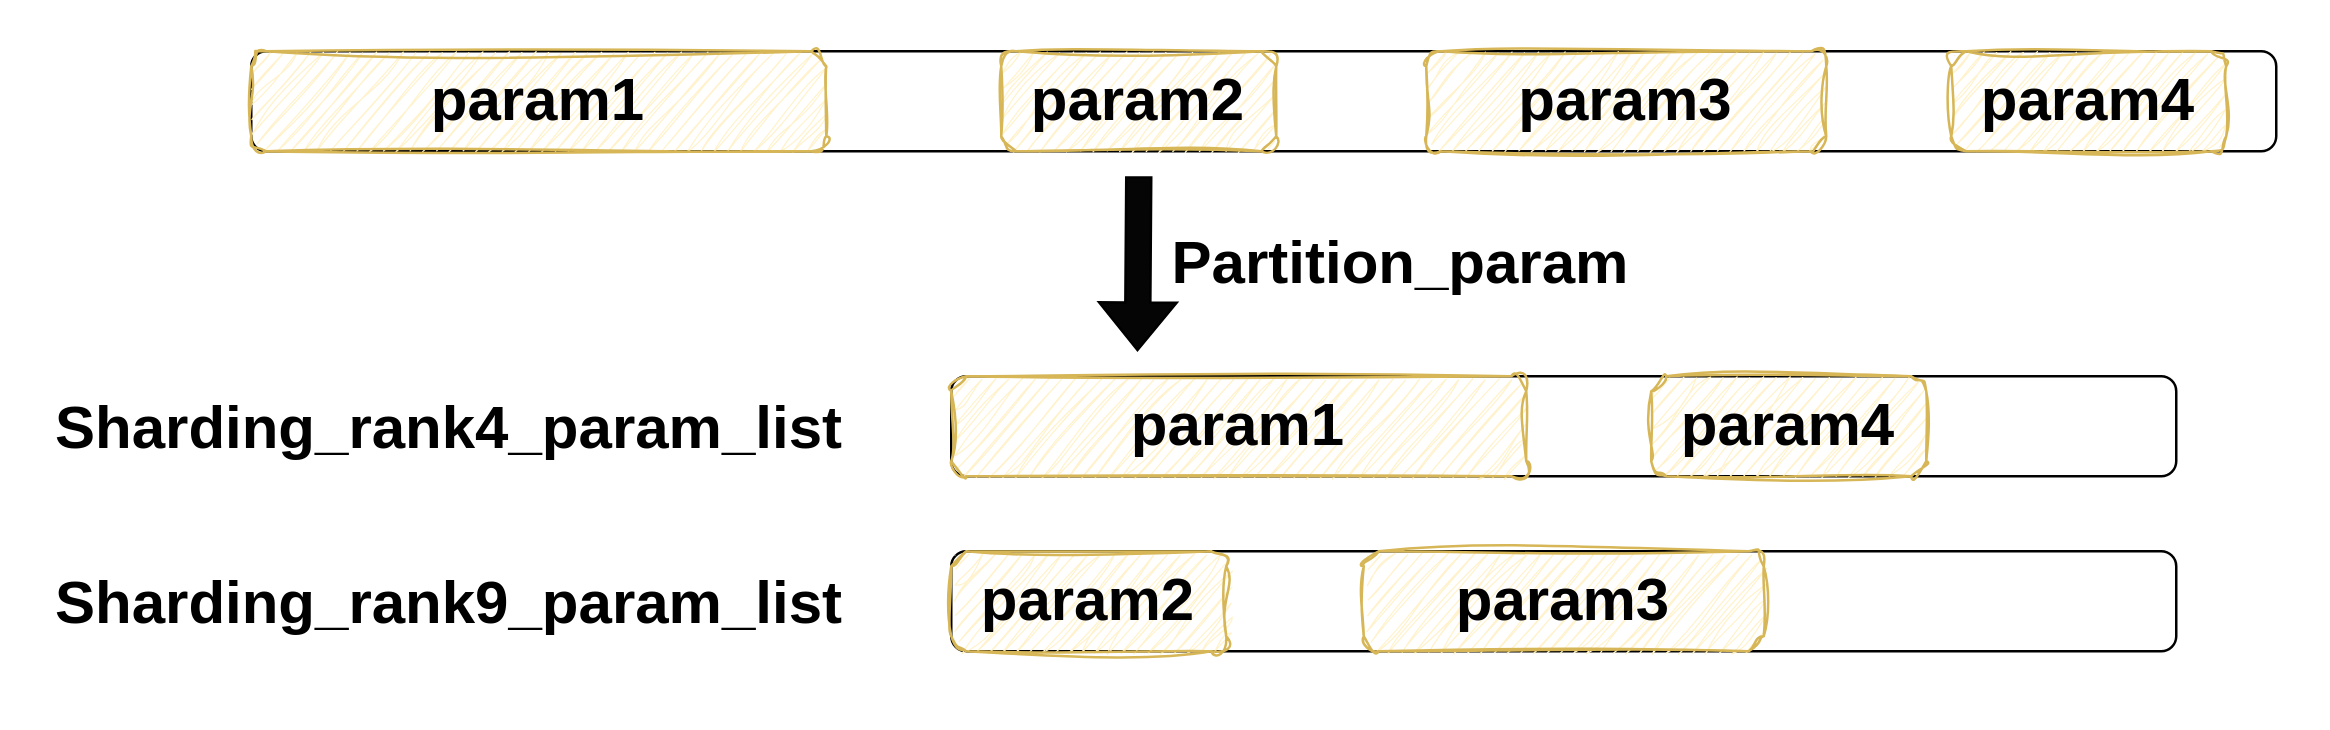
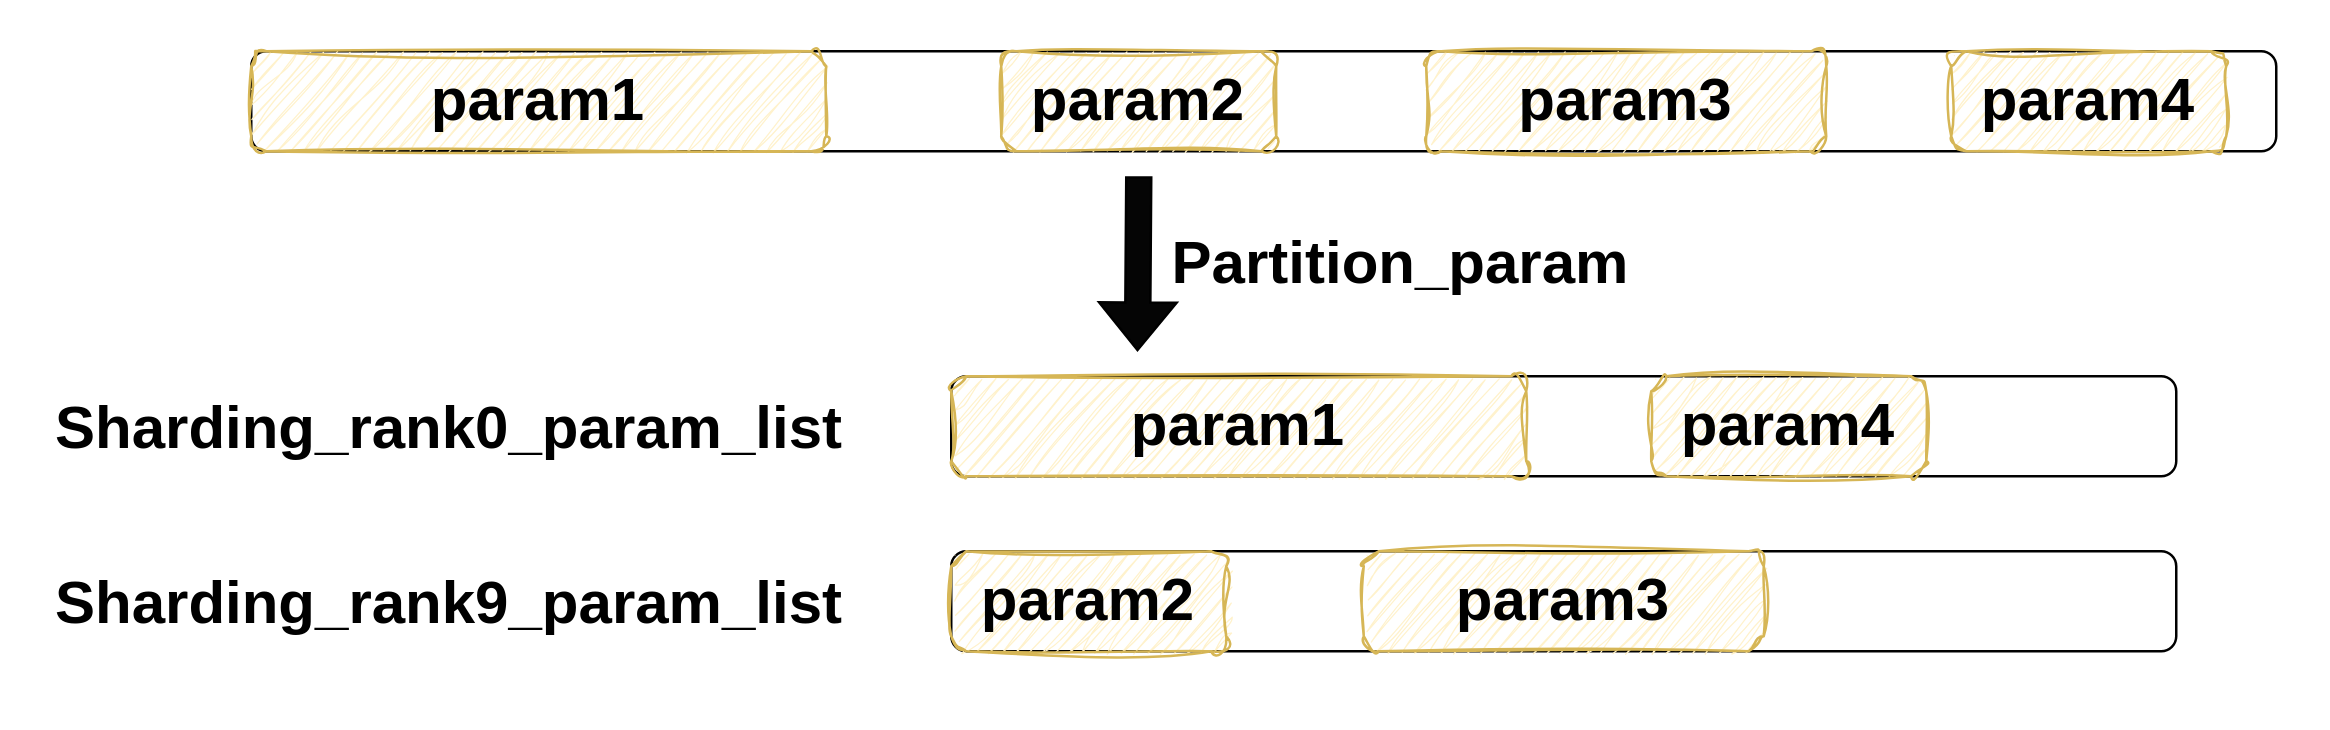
- <mxCell id="8" value="&lt;b style=&quot;forced-color-adjust: none; color: rgb(0, 0, 0); font-family: Helvetica; font-style: normal; font-variant-ligatures: normal; font-variant-caps: normal; letter-spacing: normal; orphans: 2; text-align: center; text-indent: 0px; text-transform: none; widows: 2; word-spacing: 0px; -webkit-text-stroke-width: 0px; white-space: normal; text-decoration-thickness: initial; text-decoration-style: initial; text-decoration-color: initial; font-size: 24px;&quot;&gt;Sharding_rank4_param_list&lt;/b&gt;" style="text;whiteSpace=wrap;html=1;" vertex="1" parent="1"><mxGeometry x="20" y="150" width="280" height="50" as="geometry" /></mxCell>
+ <mxCell id="8" value="&lt;b style=&quot;forced-color-adjust: none; color: rgb(0, 0, 0); font-family: Helvetica; font-style: normal; font-variant-ligatures: normal; font-variant-caps: normal; letter-spacing: normal; orphans: 2; text-align: center; text-indent: 0px; text-transform: none; widows: 2; word-spacing: 0px; -webkit-text-stroke-width: 0px; white-space: normal; text-decoration-thickness: initial; text-decoration-style: initial; text-decoration-color: initial; font-size: 24px;&quot;&gt;Sharding_rank0_param_list&lt;/b&gt;" style="text;whiteSpace=wrap;html=1;" vertex="1" parent="1"><mxGeometry x="20" y="150" width="280" height="50" as="geometry" /></mxCell>
